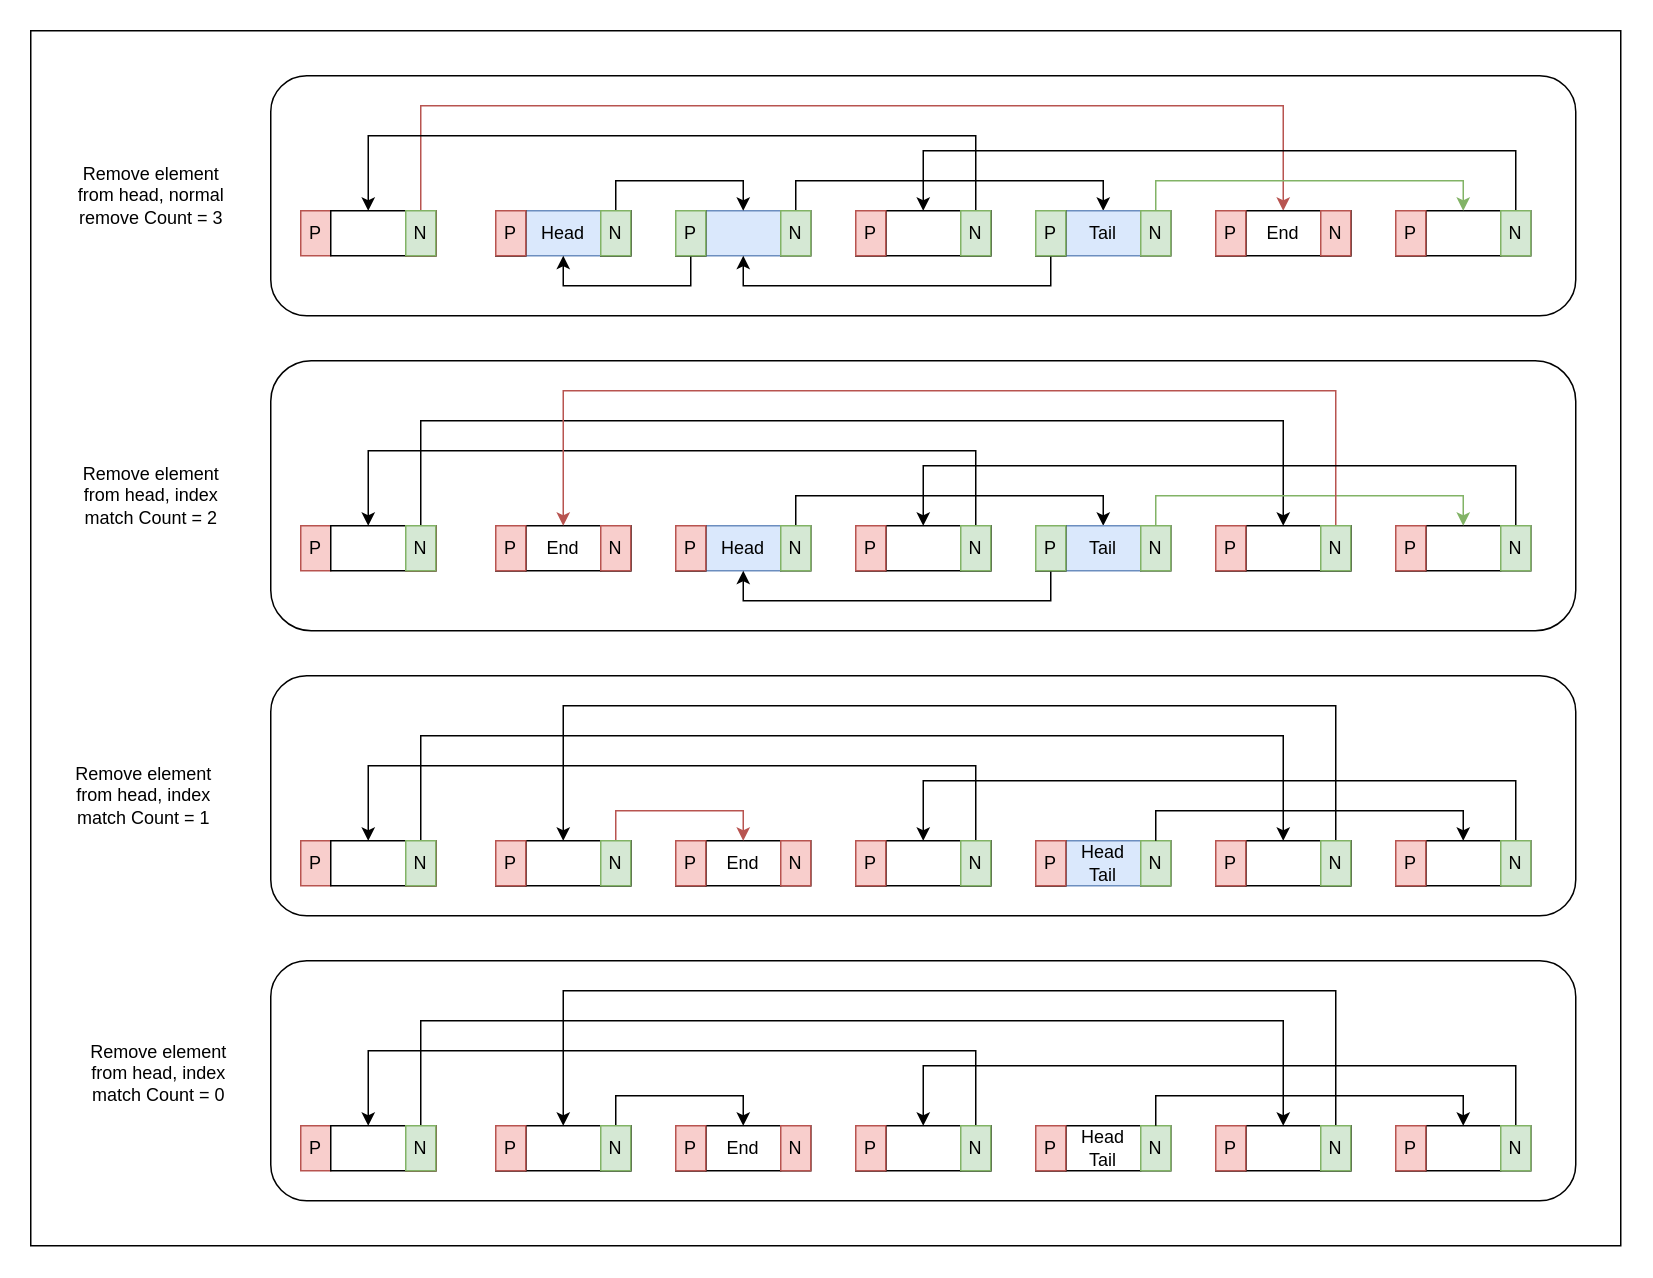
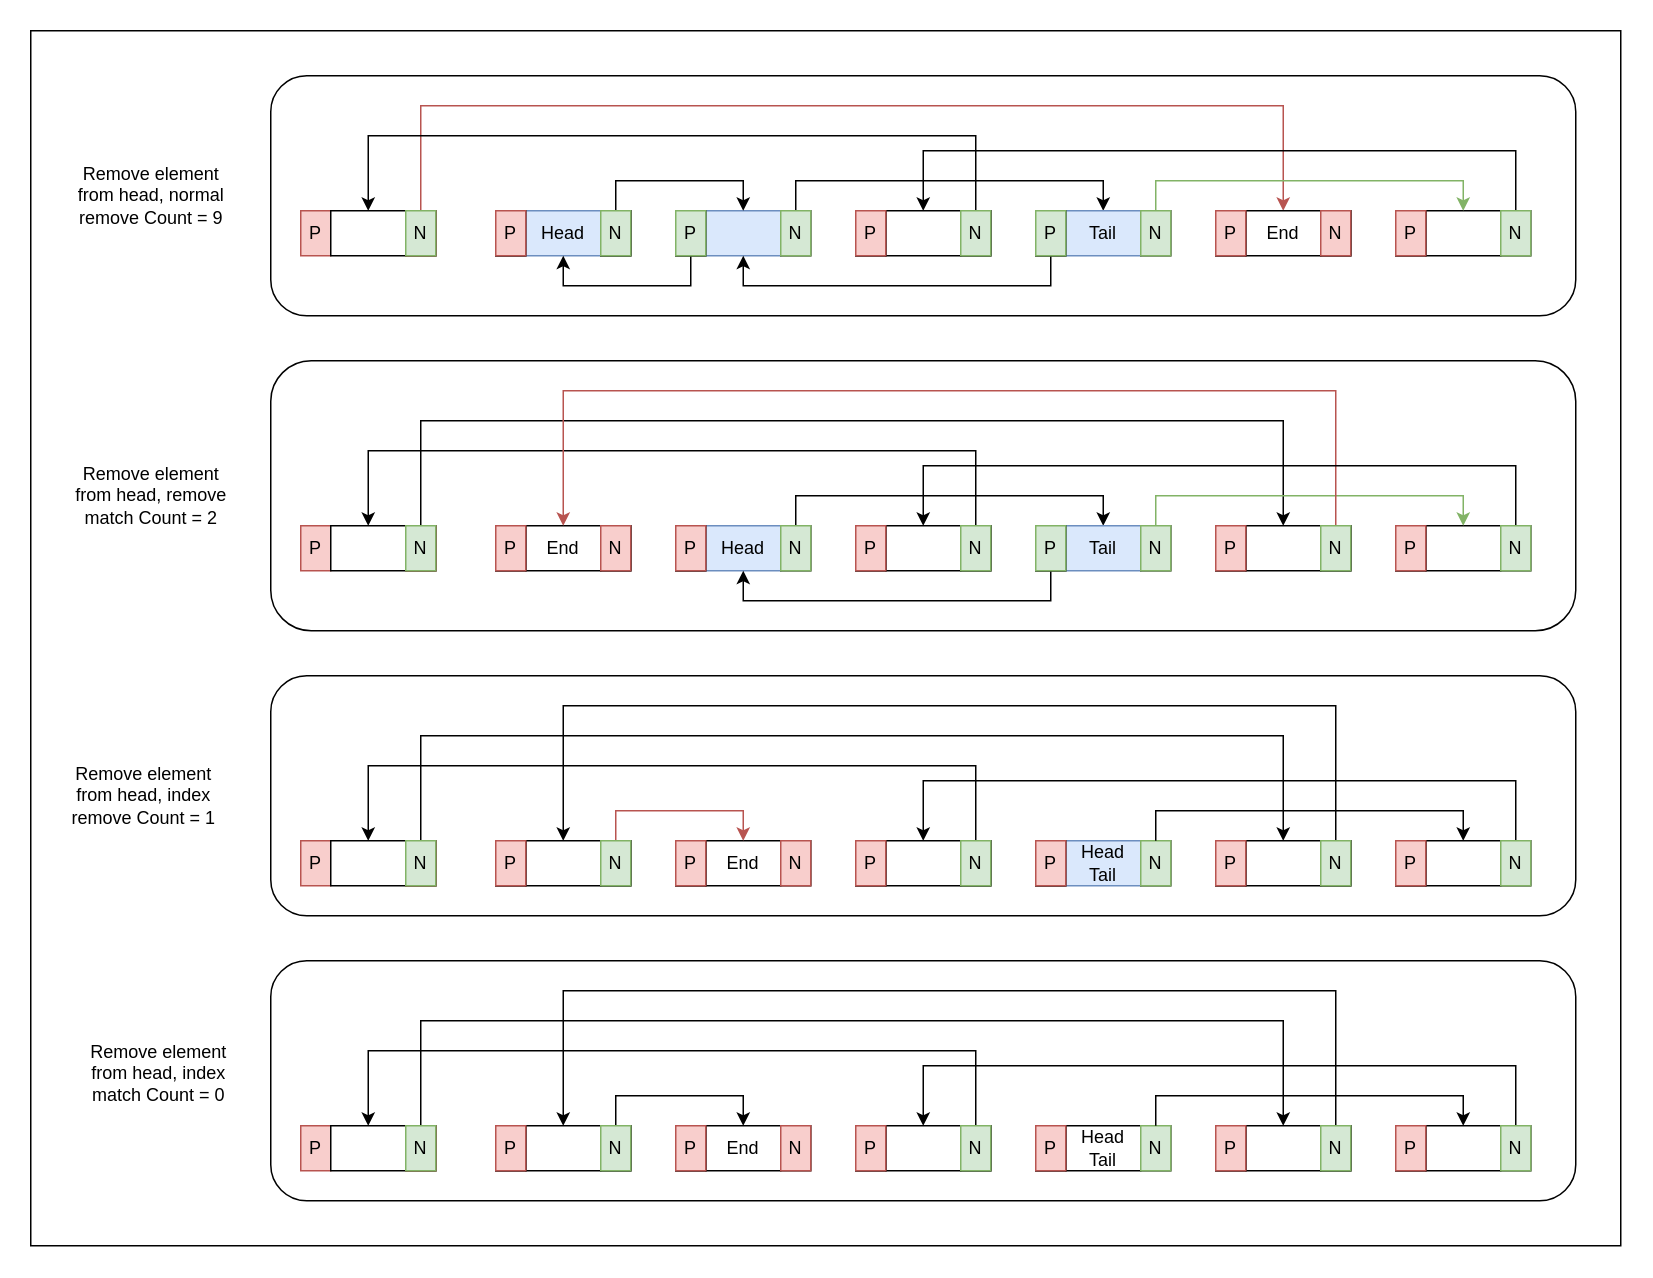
- <mxCell id="214" value="Remove element &lt;br&gt;from head, normal &lt;br&gt;remove Count = 3" style="text;html=1;align=center;verticalAlign=middle;resizable=0;points=[];autosize=1;strokeColor=none;fillColor=none;" parent="1" vertex="1"><mxGeometry x="40" y="100" width="120" height="60" as="geometry" /></mxCell>
+ <mxCell id="214" value="Remove element &lt;br&gt;from head, normal &lt;br&gt;remove Count = 9" style="text;html=1;align=center;verticalAlign=middle;resizable=0;points=[];autosize=1;strokeColor=none;fillColor=none;" parent="1" vertex="1"><mxGeometry x="40" y="100" width="120" height="60" as="geometry" /></mxCell>
- <mxCell id="215" value="Remove element &lt;br&gt;from head, index&lt;br&gt;match Count = 2" style="text;html=1;align=center;verticalAlign=middle;resizable=0;points=[];autosize=1;strokeColor=none;fillColor=none;" parent="1" vertex="1"><mxGeometry x="45" y="300" width="110" height="60" as="geometry" /></mxCell>
+ <mxCell id="215" value="Remove element &lt;br&gt;from head, remove&lt;br&gt;match Count = 2" style="text;html=1;align=center;verticalAlign=middle;resizable=0;points=[];autosize=1;strokeColor=none;fillColor=none;" parent="1" vertex="1"><mxGeometry x="45" y="300" width="110" height="60" as="geometry" /></mxCell>
- <mxCell id="216" value="Remove element &lt;br&gt;from head, index&lt;br&gt;match Count = 1" style="text;html=1;align=center;verticalAlign=middle;resizable=0;points=[];autosize=1;strokeColor=none;fillColor=none;" parent="1" vertex="1"><mxGeometry x="40" y="500" width="110" height="60" as="geometry" /></mxCell>
+ <mxCell id="216" value="Remove element &lt;br&gt;from head, index&lt;br&gt;remove Count = 1" style="text;html=1;align=center;verticalAlign=middle;resizable=0;points=[];autosize=1;strokeColor=none;fillColor=none;" parent="1" vertex="1"><mxGeometry x="40" y="500" width="110" height="60" as="geometry" /></mxCell>
